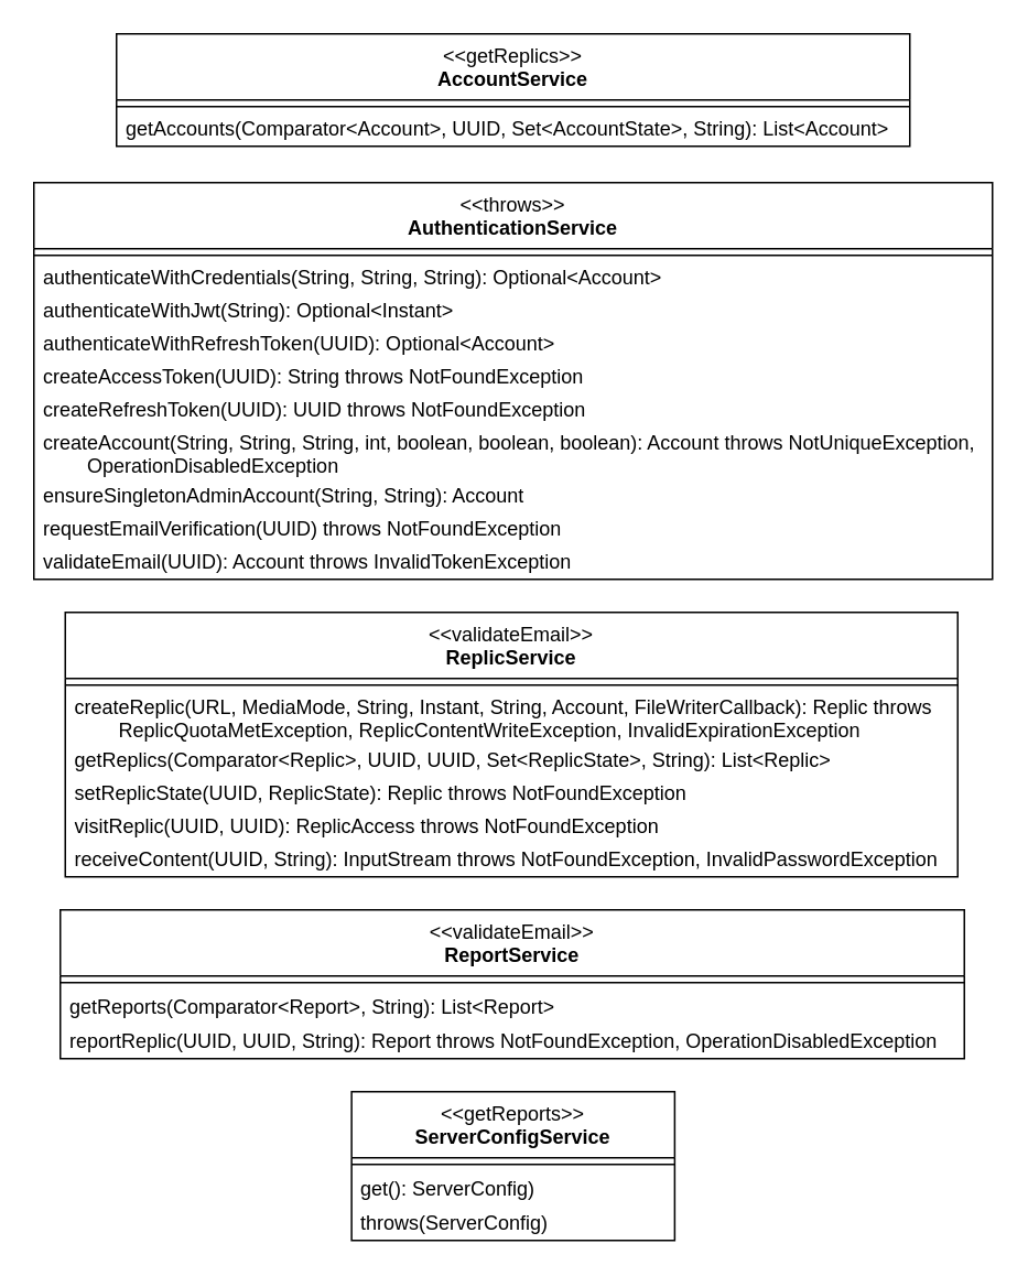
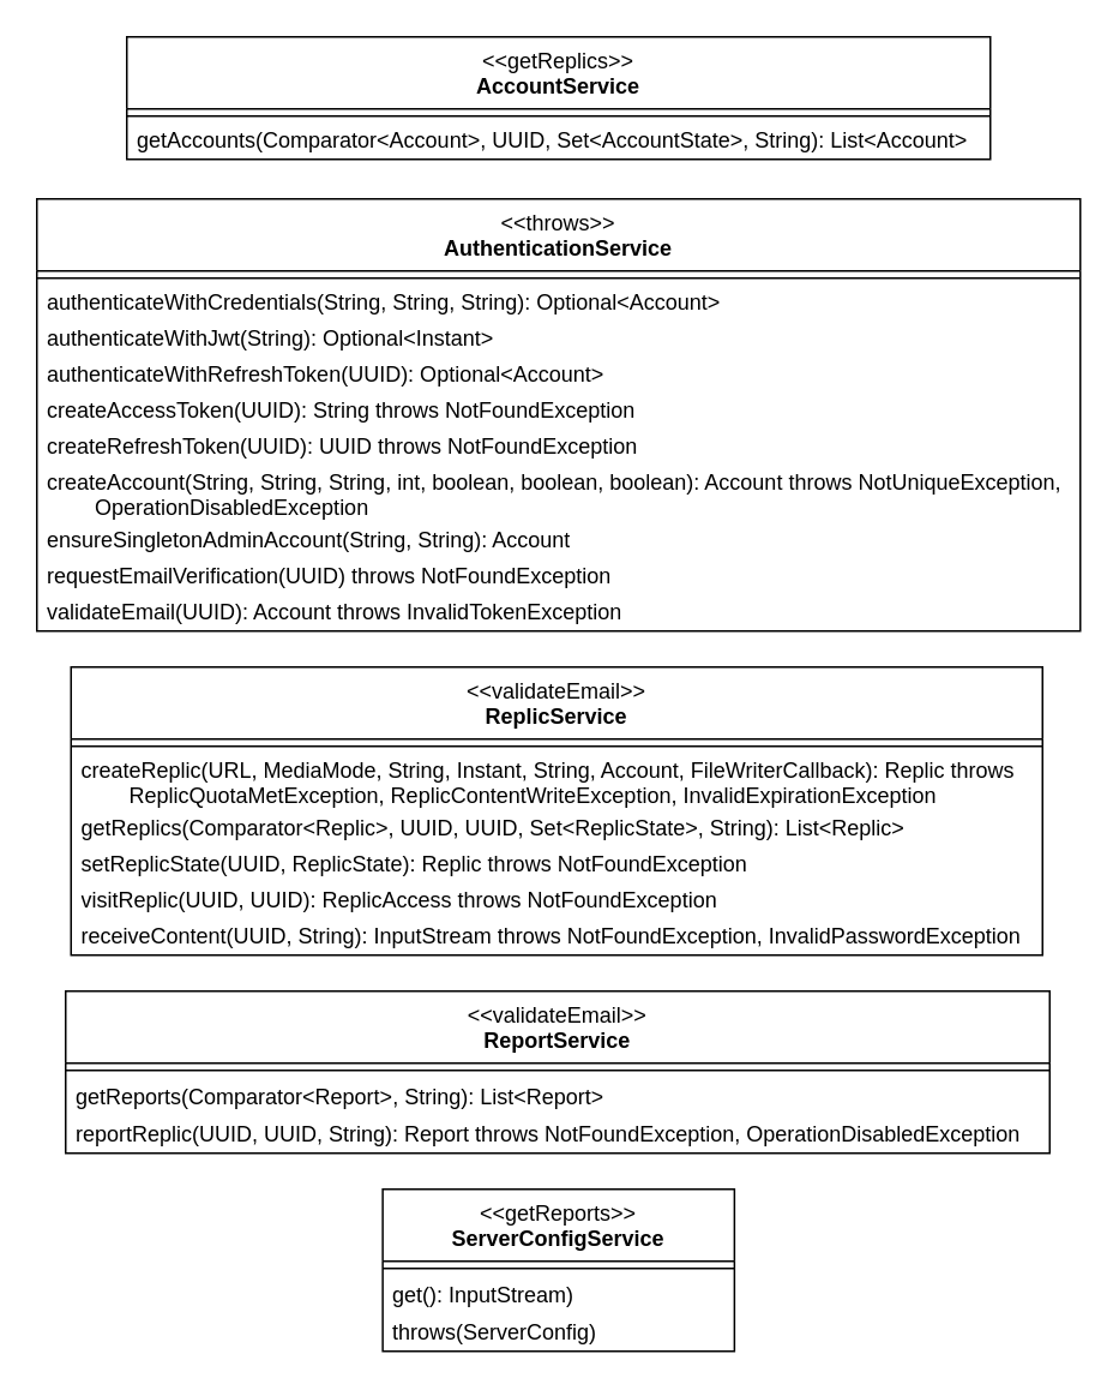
- <mxCell id="29" value="get(): ServerConfig)" style="text;html=1;strokeColor=none;fillColor=none;align=left;verticalAlign=middle;spacingLeft=4;spacingRight=4;overflow=hidden;rotatable=0;points=[[0,0.5],[1,0.5]];portConstraint=eastwest;whiteSpace=wrap;" parent="27" vertex="1"><mxGeometry y="48" width="195.5" height="22" as="geometry" /></mxCell>
+ <mxCell id="29" value="get(): InputStream)" style="text;html=1;strokeColor=none;fillColor=none;align=left;verticalAlign=middle;spacingLeft=4;spacingRight=4;overflow=hidden;rotatable=0;points=[[0,0.5],[1,0.5]];portConstraint=eastwest;whiteSpace=wrap;" parent="27" vertex="1"><mxGeometry y="48" width="195.5" height="22" as="geometry" /></mxCell>
